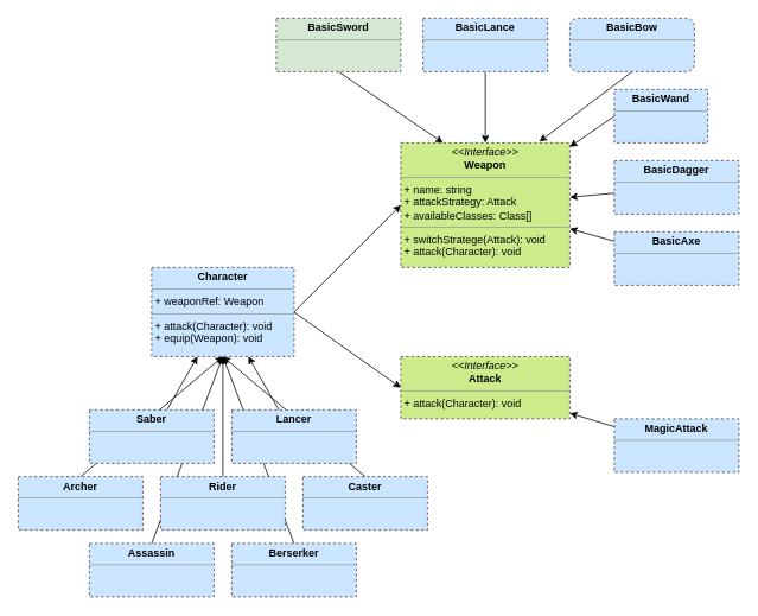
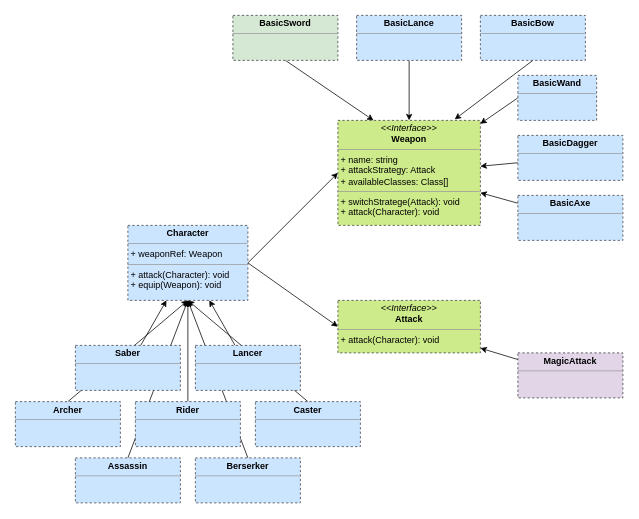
- <mxCell id="26" value="&lt;p style=&quot;margin: 0px ; margin-top: 4px ; text-align: center&quot;&gt;&lt;b&gt;BasicBow&lt;/b&gt;&lt;/p&gt;&lt;hr size=&quot;1&quot;&gt;&lt;div style=&quot;height: 2px&quot;&gt;&lt;/div&gt;" style="verticalAlign=top;align=left;overflow=fill;fontSize=12;fontFamily=Helvetica;html=1;shadow=0;glass=0;dashed=1;sketch=0;strokeWidth=1;fillColor=#cce5ff;strokeColor=#36393d;rounded=1;" vertex="1" parent="1"><mxGeometry x="640" y="20" width="140" height="60" as="geometry" /></mxCell>
+ <mxCell id="26" value="&lt;p style=&quot;margin: 0px ; margin-top: 4px ; text-align: center&quot;&gt;&lt;b&gt;BasicBow&lt;/b&gt;&lt;/p&gt;&lt;hr size=&quot;1&quot;&gt;&lt;div style=&quot;height: 2px&quot;&gt;&lt;/div&gt;" style="verticalAlign=top;align=left;overflow=fill;fontSize=12;fontFamily=Helvetica;html=1;rounded=0;shadow=0;glass=0;dashed=1;sketch=0;strokeWidth=1;fillColor=#cce5ff;strokeColor=#36393d;" vertex="1" parent="1"><mxGeometry x="640" y="20" width="140" height="60" as="geometry" /></mxCell>
- <mxCell id="34" value="&lt;p style=&quot;margin: 0px ; margin-top: 4px ; text-align: center&quot;&gt;&lt;b&gt;MagicAttack&lt;/b&gt;&lt;/p&gt;&lt;hr size=&quot;1&quot;&gt;&lt;div style=&quot;height: 2px&quot;&gt;&lt;/div&gt;" style="verticalAlign=top;align=left;overflow=fill;fontSize=12;fontFamily=Helvetica;html=1;rounded=0;shadow=0;glass=0;dashed=1;sketch=0;strokeWidth=1;fillColor=#cce5ff;strokeColor=#36393d;" vertex="1" parent="1"><mxGeometry x="690" y="470" width="140" height="60" as="geometry" /></mxCell>
+ <mxCell id="34" value="&lt;p style=&quot;margin: 0px ; margin-top: 4px ; text-align: center&quot;&gt;&lt;b&gt;MagicAttack&lt;/b&gt;&lt;/p&gt;&lt;hr size=&quot;1&quot;&gt;&lt;div style=&quot;height: 2px&quot;&gt;&lt;/div&gt;" style="verticalAlign=top;align=left;overflow=fill;fontSize=12;fontFamily=Helvetica;html=1;rounded=0;shadow=0;glass=0;dashed=1;sketch=0;strokeWidth=1;fillColor=#e1d5e7;strokeColor=#36393d;" vertex="1" parent="1"><mxGeometry x="690" y="470" width="140" height="60" as="geometry" /></mxCell>
